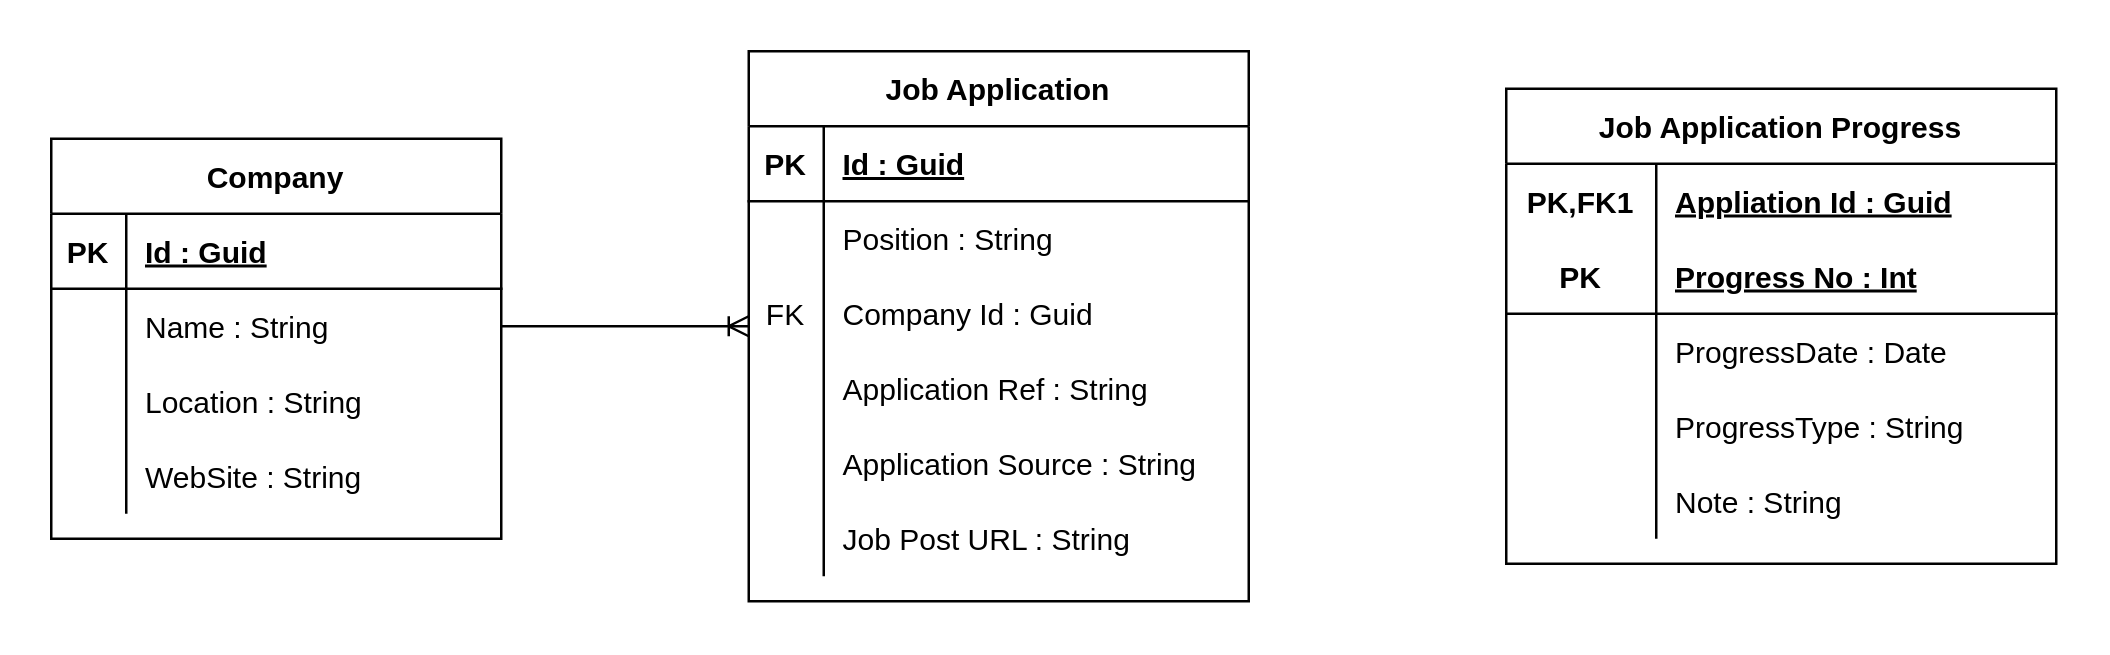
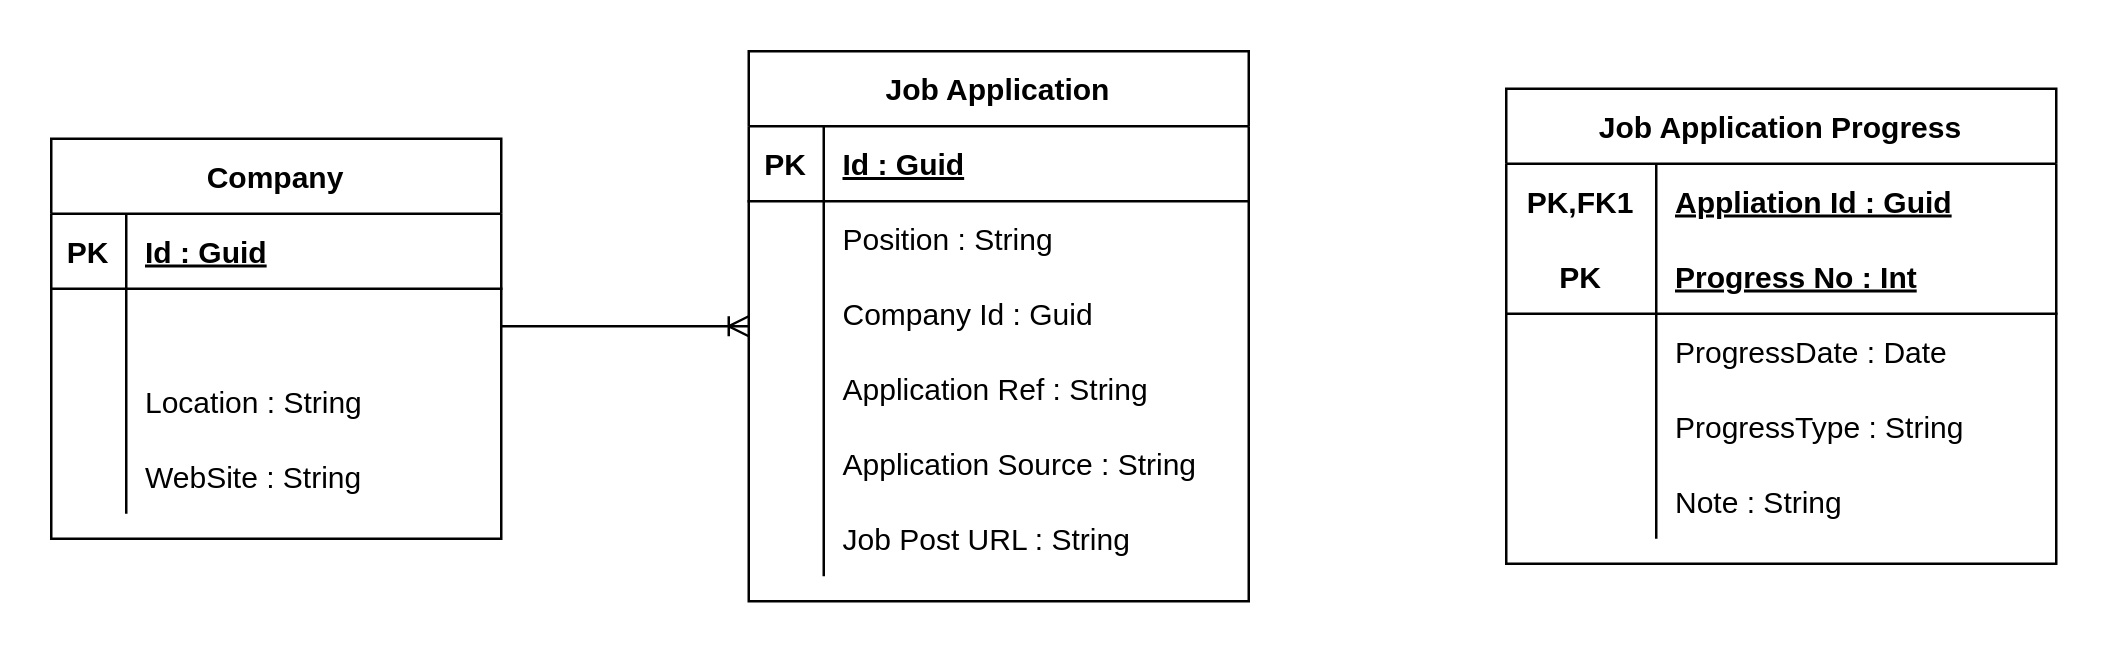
- <mxCell id="23" value="FK" style="shape=partialRectangle;connectable=0;fillColor=none;top=0;left=0;bottom=0;right=0;fontStyle=0;overflow=hidden;" vertex="1" parent="22"><mxGeometry width="30" height="30" as="geometry" /></mxCell>
- <mxCell id="8" value="Name : String" style="shape=partialRectangle;connectable=0;fillColor=none;top=0;left=0;bottom=0;right=0;align=left;spacingLeft=6;overflow=hidden;" vertex="1" parent="6"><mxGeometry x="30" width="150" height="30" as="geometry" /></mxCell>
